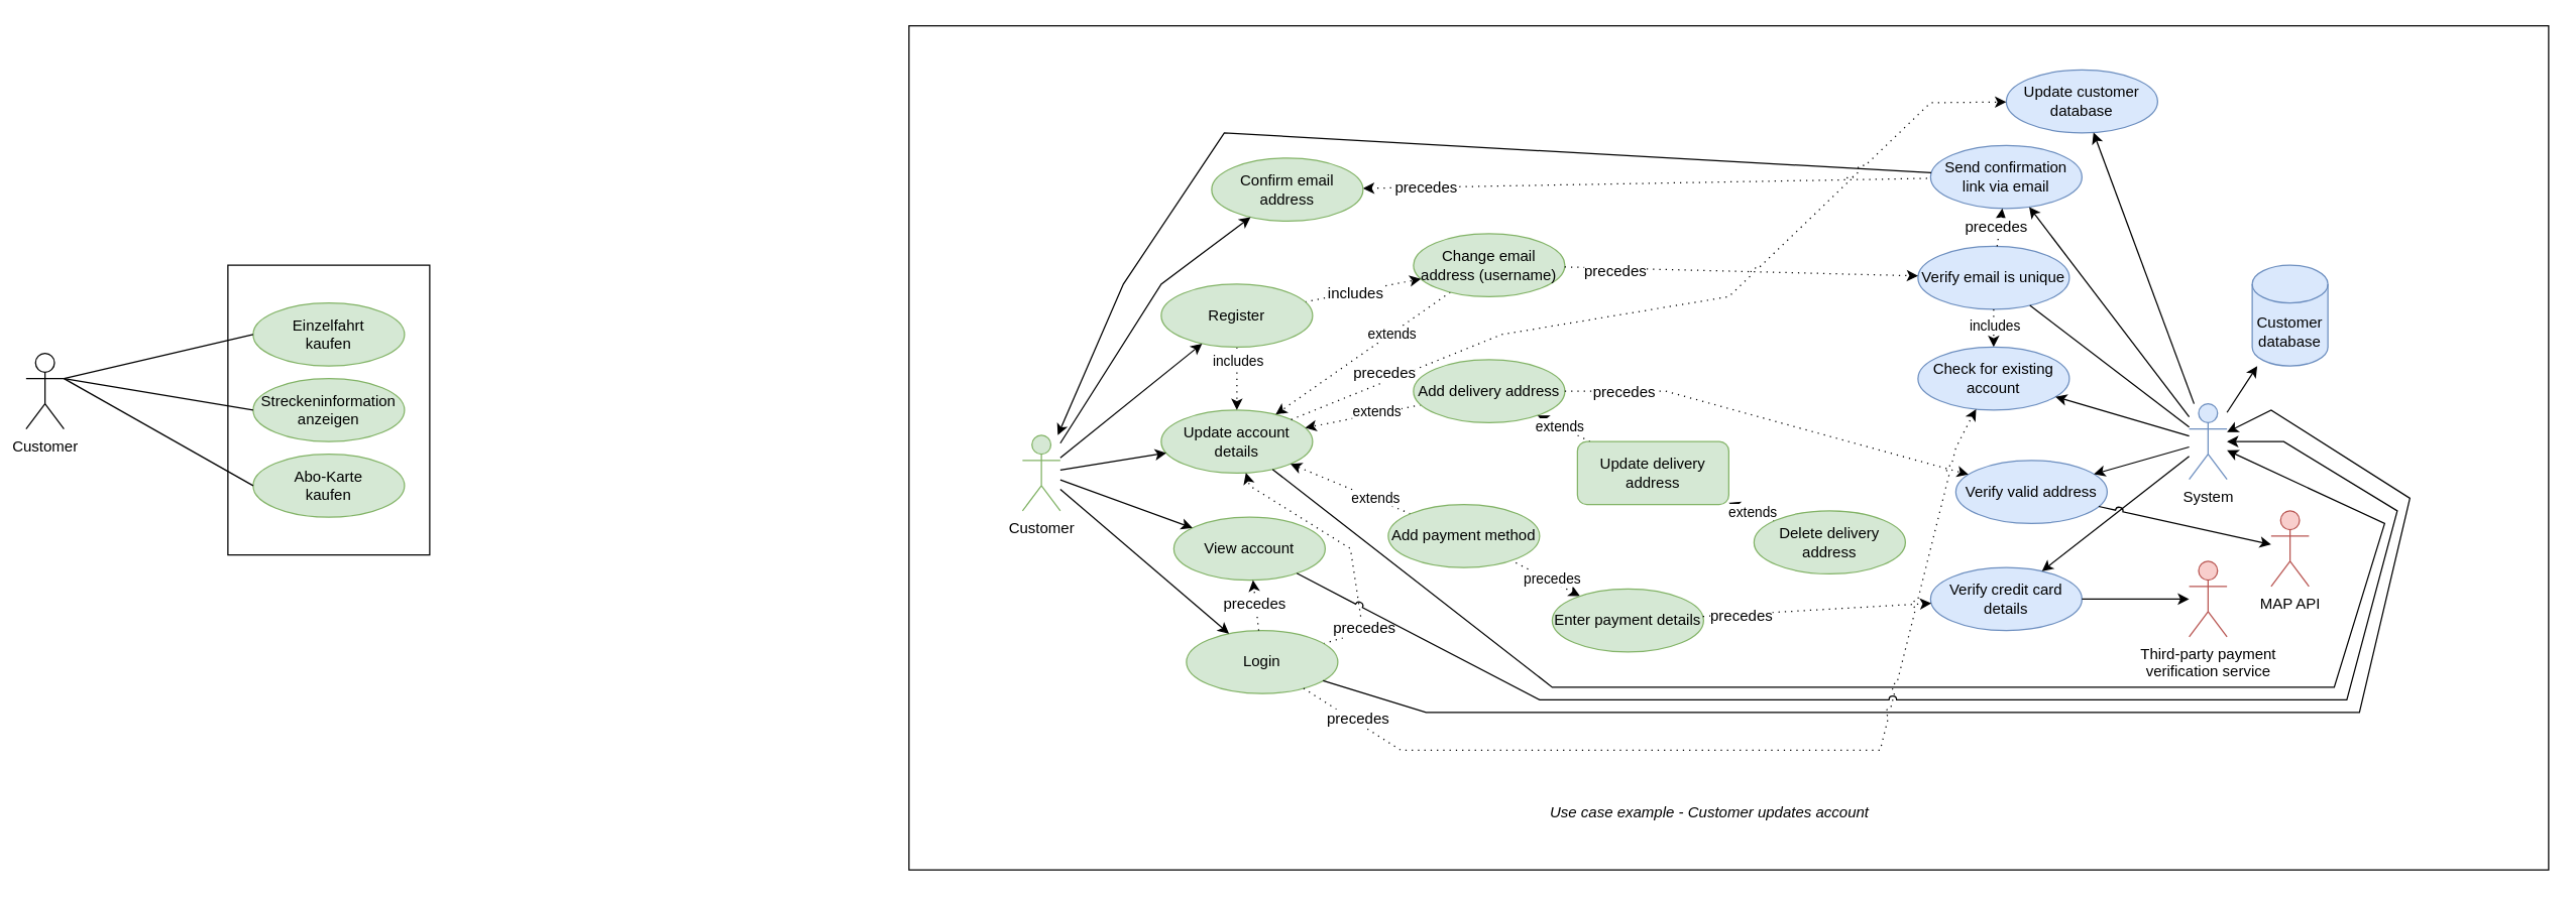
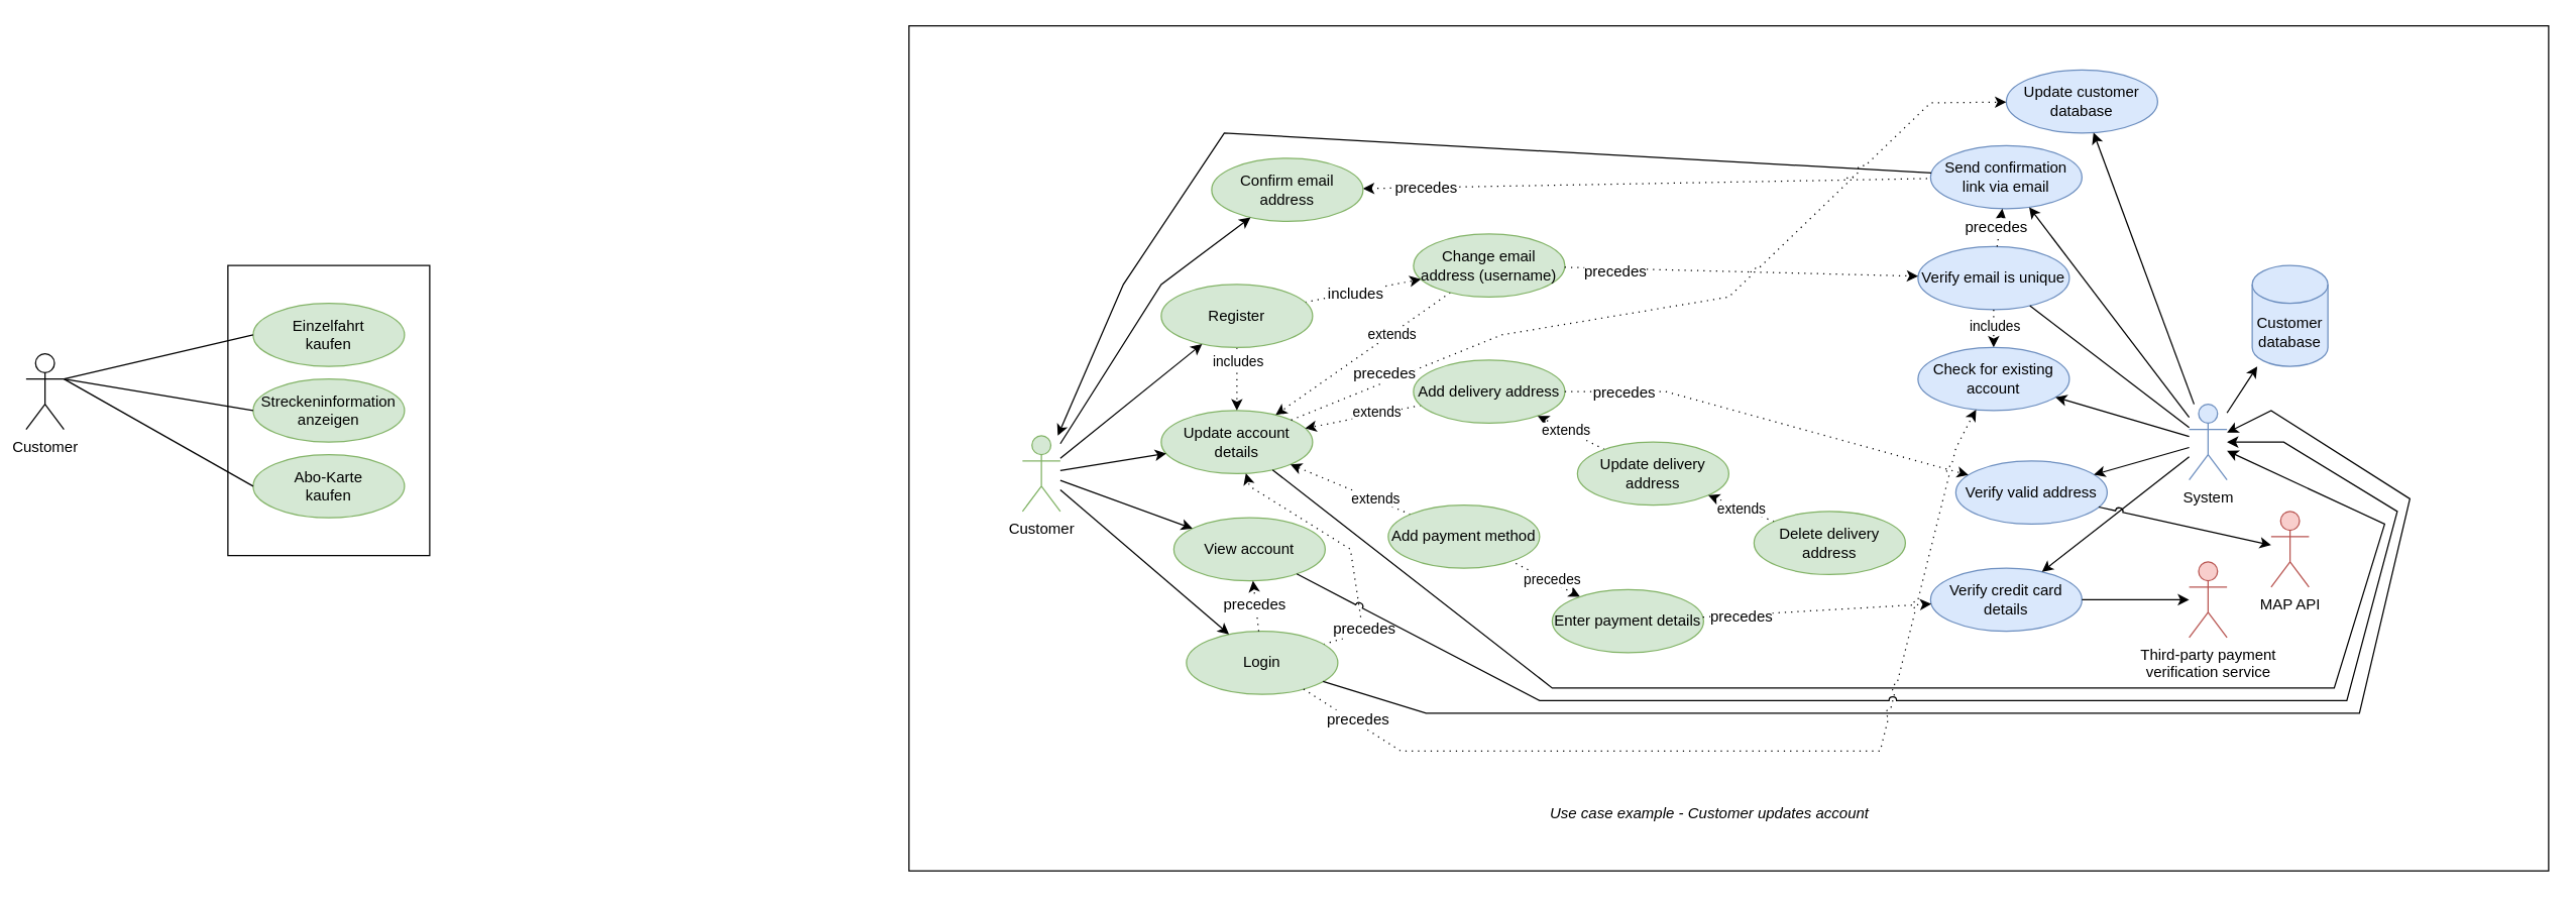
- <mxCell id="18" value="Update delivery address" style="whiteSpace=wrap;html=1;strokeWidth=1;fontSize=12;fillColor=#d5e8d4;strokeColor=#82b366;rounded=1;" parent="10" vertex="1"><mxGeometry x="530" y="330" width="120" height="50" as="geometry" /></mxCell>
+ <mxCell id="18" value="Update delivery address" style="ellipse;whiteSpace=wrap;html=1;rounded=1;strokeWidth=1;fontSize=12;fillColor=#d5e8d4;strokeColor=#82b366;" parent="10" vertex="1"><mxGeometry x="530" y="330" width="120" height="50" as="geometry" /></mxCell>
